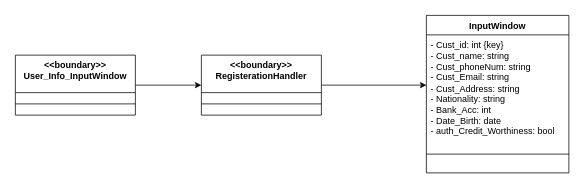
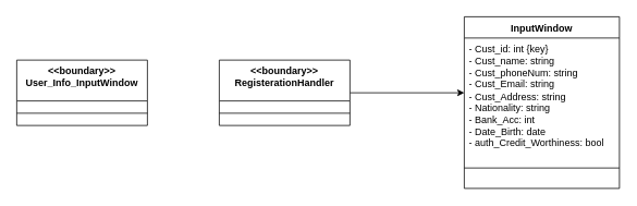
- <mxCell id="8" style="edgeStyle=orthogonalEdgeStyle;rounded=0;orthogonalLoop=1;jettySize=auto;html=1;entryX=0;entryY=0.5;entryDx=0;entryDy=0;" edge="1" parent="1" source="9" target="6"><mxGeometry relative="1" as="geometry" /></mxCell>
